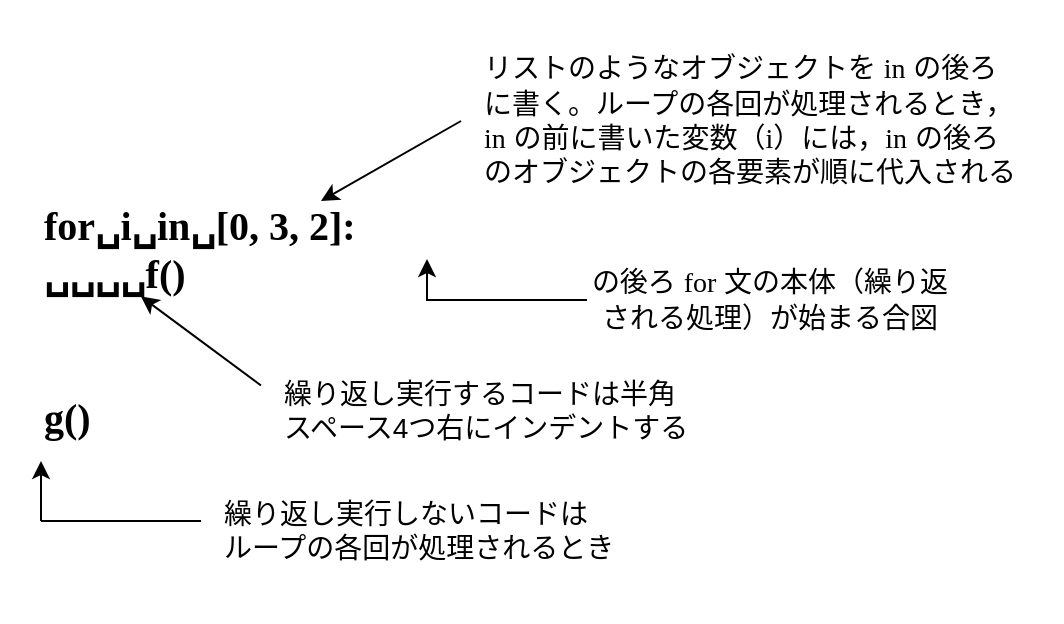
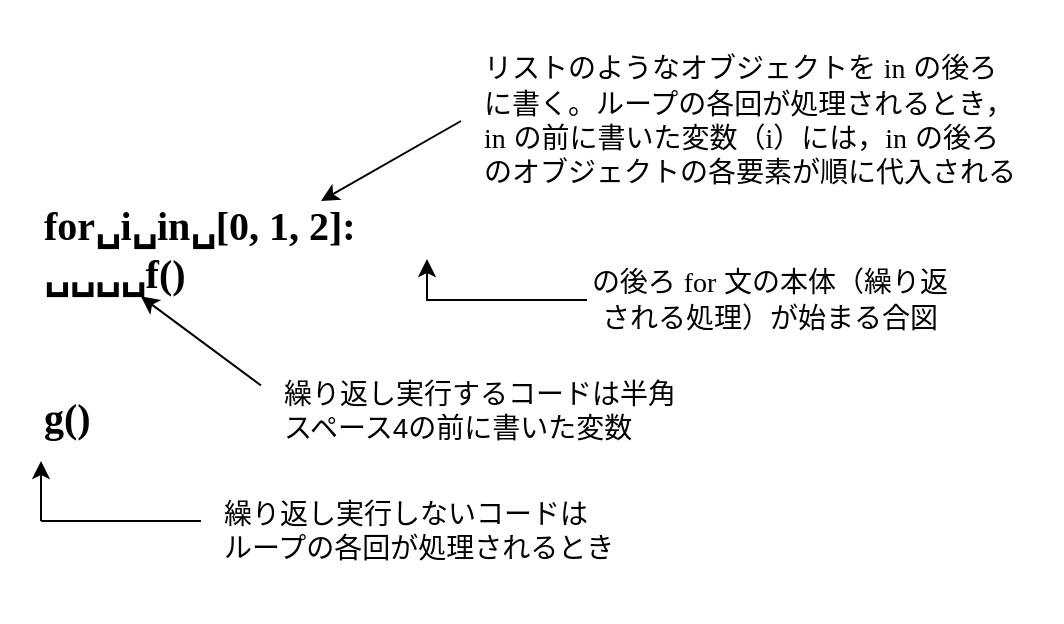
- <mxCell id="2" value="&lt;font style=&quot;font-size: 20px&quot;&gt;&lt;b&gt;for␣i␣in␣[0, 3, 2]:&lt;br&gt;␣␣␣␣f()&lt;br&gt;&lt;br&gt;&lt;br&gt;g()&lt;/b&gt;&lt;br&gt;&lt;/font&gt;" style="text;html=1;strokeColor=none;fillColor=none;align=left;verticalAlign=middle;whiteSpace=wrap;rounded=0;fontFamily=Inconsolata;FType=g;" parent="1" vertex="1"><mxGeometry x="20" y="90" width="230" height="140" as="geometry" /></mxCell>
+ <mxCell id="2" value="&lt;font style=&quot;font-size: 20px&quot;&gt;&lt;b&gt;for␣i␣in␣[0, 1, 2]:&lt;br&gt;␣␣␣␣f()&lt;br&gt;&lt;br&gt;&lt;br&gt;g()&lt;/b&gt;&lt;br&gt;&lt;/font&gt;" style="text;html=1;strokeColor=none;fillColor=none;align=left;verticalAlign=middle;whiteSpace=wrap;rounded=0;fontFamily=Inconsolata;FType=g;" parent="1" vertex="1"><mxGeometry x="20" y="90" width="230" height="140" as="geometry" /></mxCell>
- <mxCell id="5" value="&lt;span style=&quot;font-size: 14px&quot;&gt;繰り返し実行するコードは半角スペース4つ右にインデントする&lt;br&gt;&lt;/span&gt;" style="text;html=1;strokeColor=none;fillColor=none;align=left;verticalAlign=middle;whiteSpace=wrap;rounded=0;" parent="1" vertex="1"><mxGeometry x="140" y="180" width="210" height="50" as="geometry" /></mxCell>
+ <mxCell id="5" value="&lt;span style=&quot;font-size: 14px&quot;&gt;繰り返し実行するコードは半角スペース4の前に書いた変数&lt;br&gt;&lt;/span&gt;" style="text;html=1;strokeColor=none;fillColor=none;align=left;verticalAlign=middle;whiteSpace=wrap;rounded=0;" parent="1" vertex="1"><mxGeometry x="140" y="180" width="210" height="50" as="geometry" /></mxCell>
